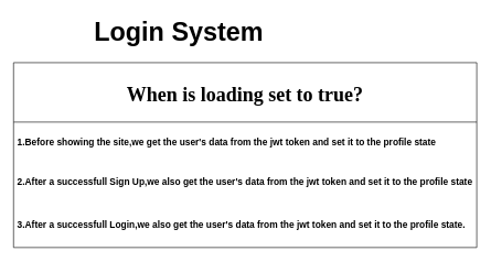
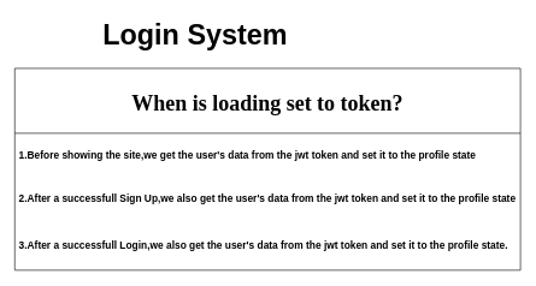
- <mxCell id="3" value="When is loading set to true?" style="swimlane;fontStyle=1;childLayout=stackLayout;horizontal=1;startSize=90;horizontalStack=0;resizeParent=1;resizeParentMax=0;resizeLast=0;collapsible=1;marginBottom=0;fontSize=30;fontFamily=Times New Roman;strokeWidth=1;" parent="1" vertex="1"><mxGeometry x="20" y="90" width="700" height="280" as="geometry"><mxRectangle x="40" y="130" width="390" height="90" as="alternateBounds" /></mxGeometry></mxCell>
+ <mxCell id="3" value="When is loading set to token?" style="swimlane;fontStyle=1;childLayout=stackLayout;horizontal=1;startSize=90;horizontalStack=0;resizeParent=1;resizeParentMax=0;resizeLast=0;collapsible=1;marginBottom=0;fontSize=30;fontFamily=Times New Roman;strokeWidth=1;" parent="1" vertex="1"><mxGeometry x="20" y="90" width="700" height="280" as="geometry"><mxRectangle x="40" y="130" width="390" height="90" as="alternateBounds" /></mxGeometry></mxCell>
